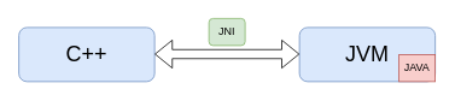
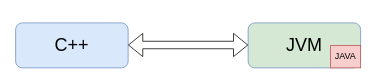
- <mxCell id="6" value="JNI" style="rounded=1;whiteSpace=wrap;html=1;fillColor=#d5e8d4;strokeColor=#82b366;" parent="1" vertex="1"><mxGeometry x="230" y="20" width="40" height="30" as="geometry" /></mxCell>
- <mxCell id="3" value="&lt;font style=&quot;font-size: 24px;&quot;&gt;JVM&lt;/font&gt;" style="rounded=1;whiteSpace=wrap;html=1;fillColor=#dae8fc;strokeColor=#6c8ebf;" parent="1" vertex="1"><mxGeometry x="330" y="30" width="150" height="60" as="geometry" /></mxCell>
+ <mxCell id="3" value="&lt;font style=&quot;font-size: 24px;&quot;&gt;JVM&lt;/font&gt;" style="rounded=1;whiteSpace=wrap;html=1;fillColor=#d5e8d4;strokeColor=#6c8ebf;" parent="1" vertex="1"><mxGeometry x="330" y="30" width="150" height="60" as="geometry" /></mxCell>
